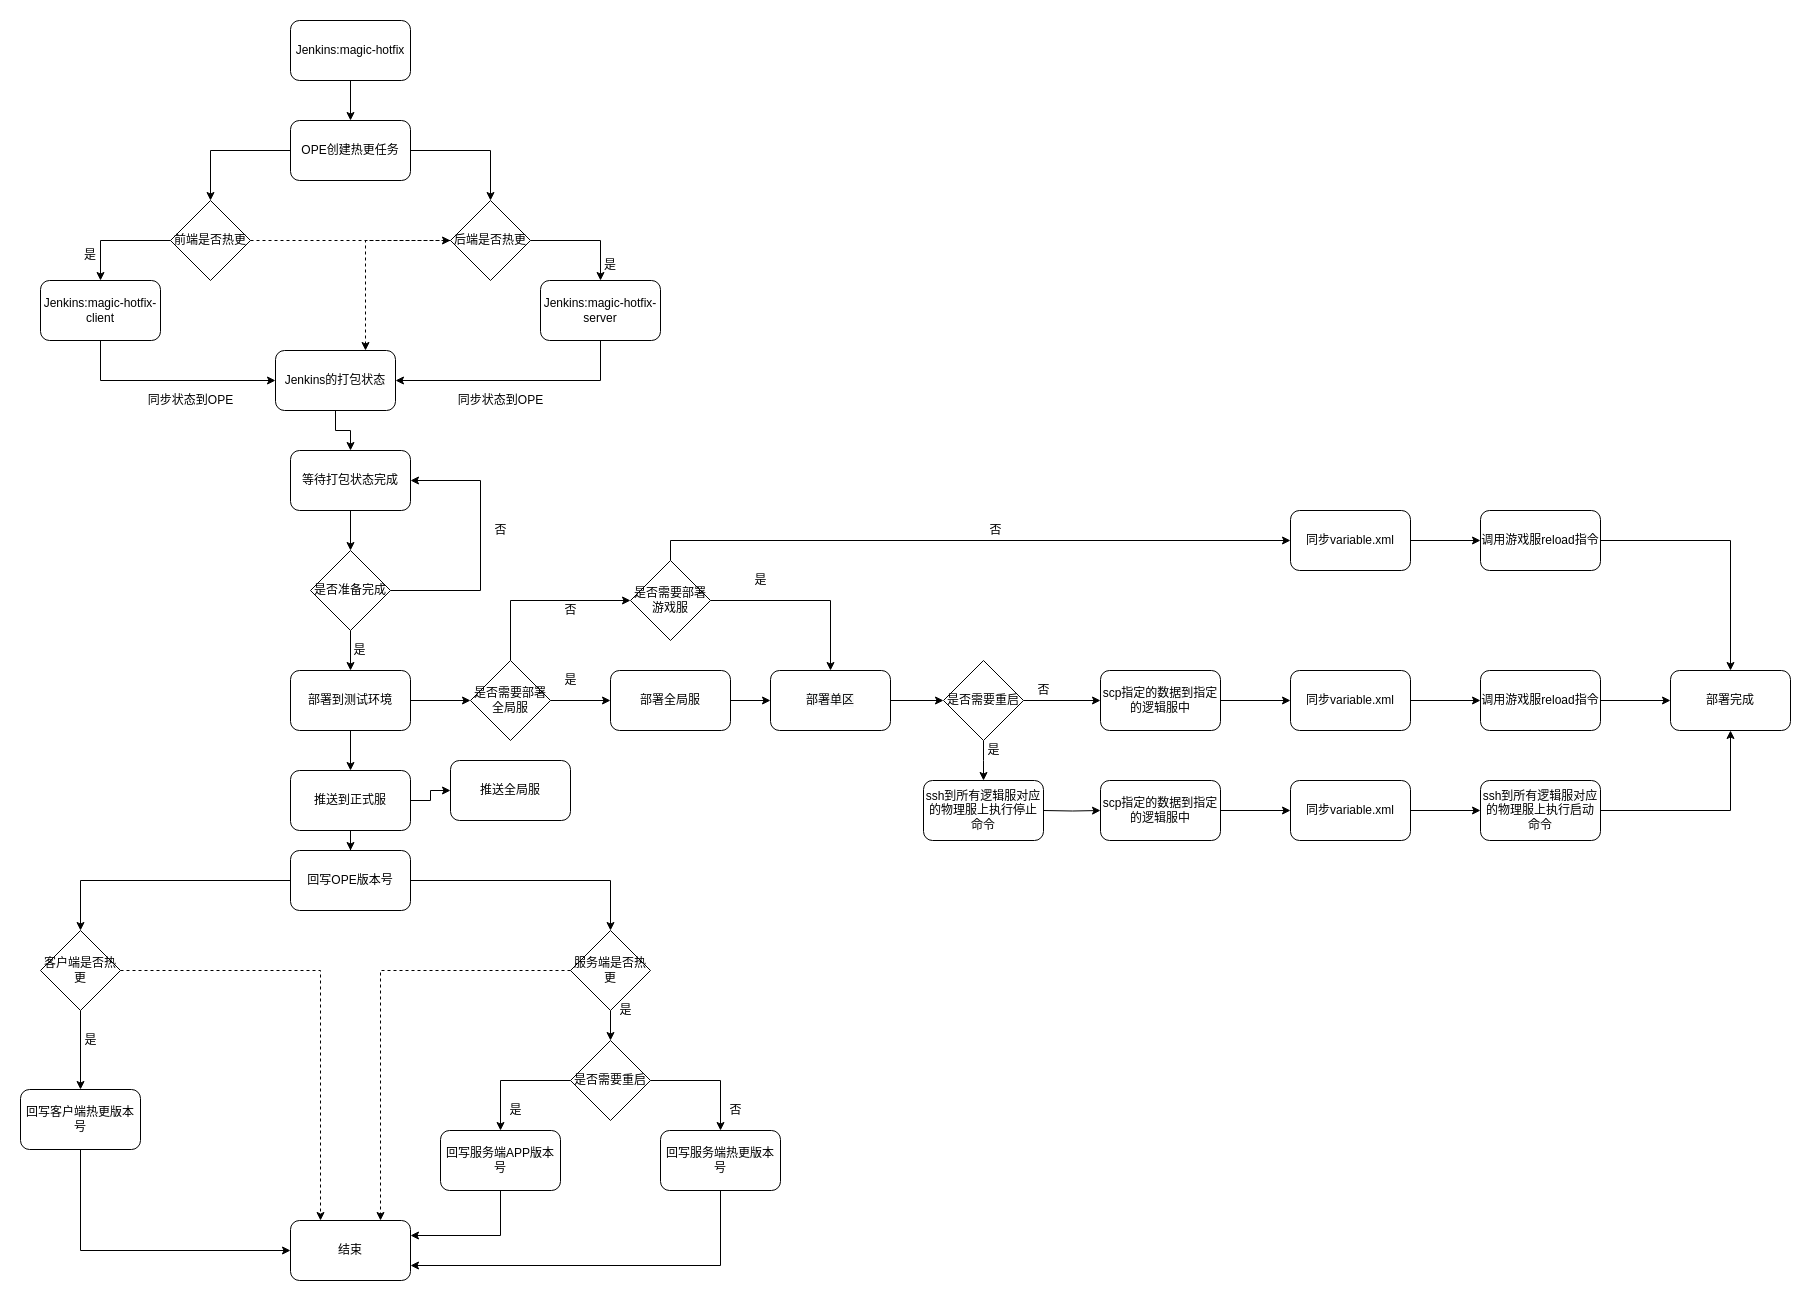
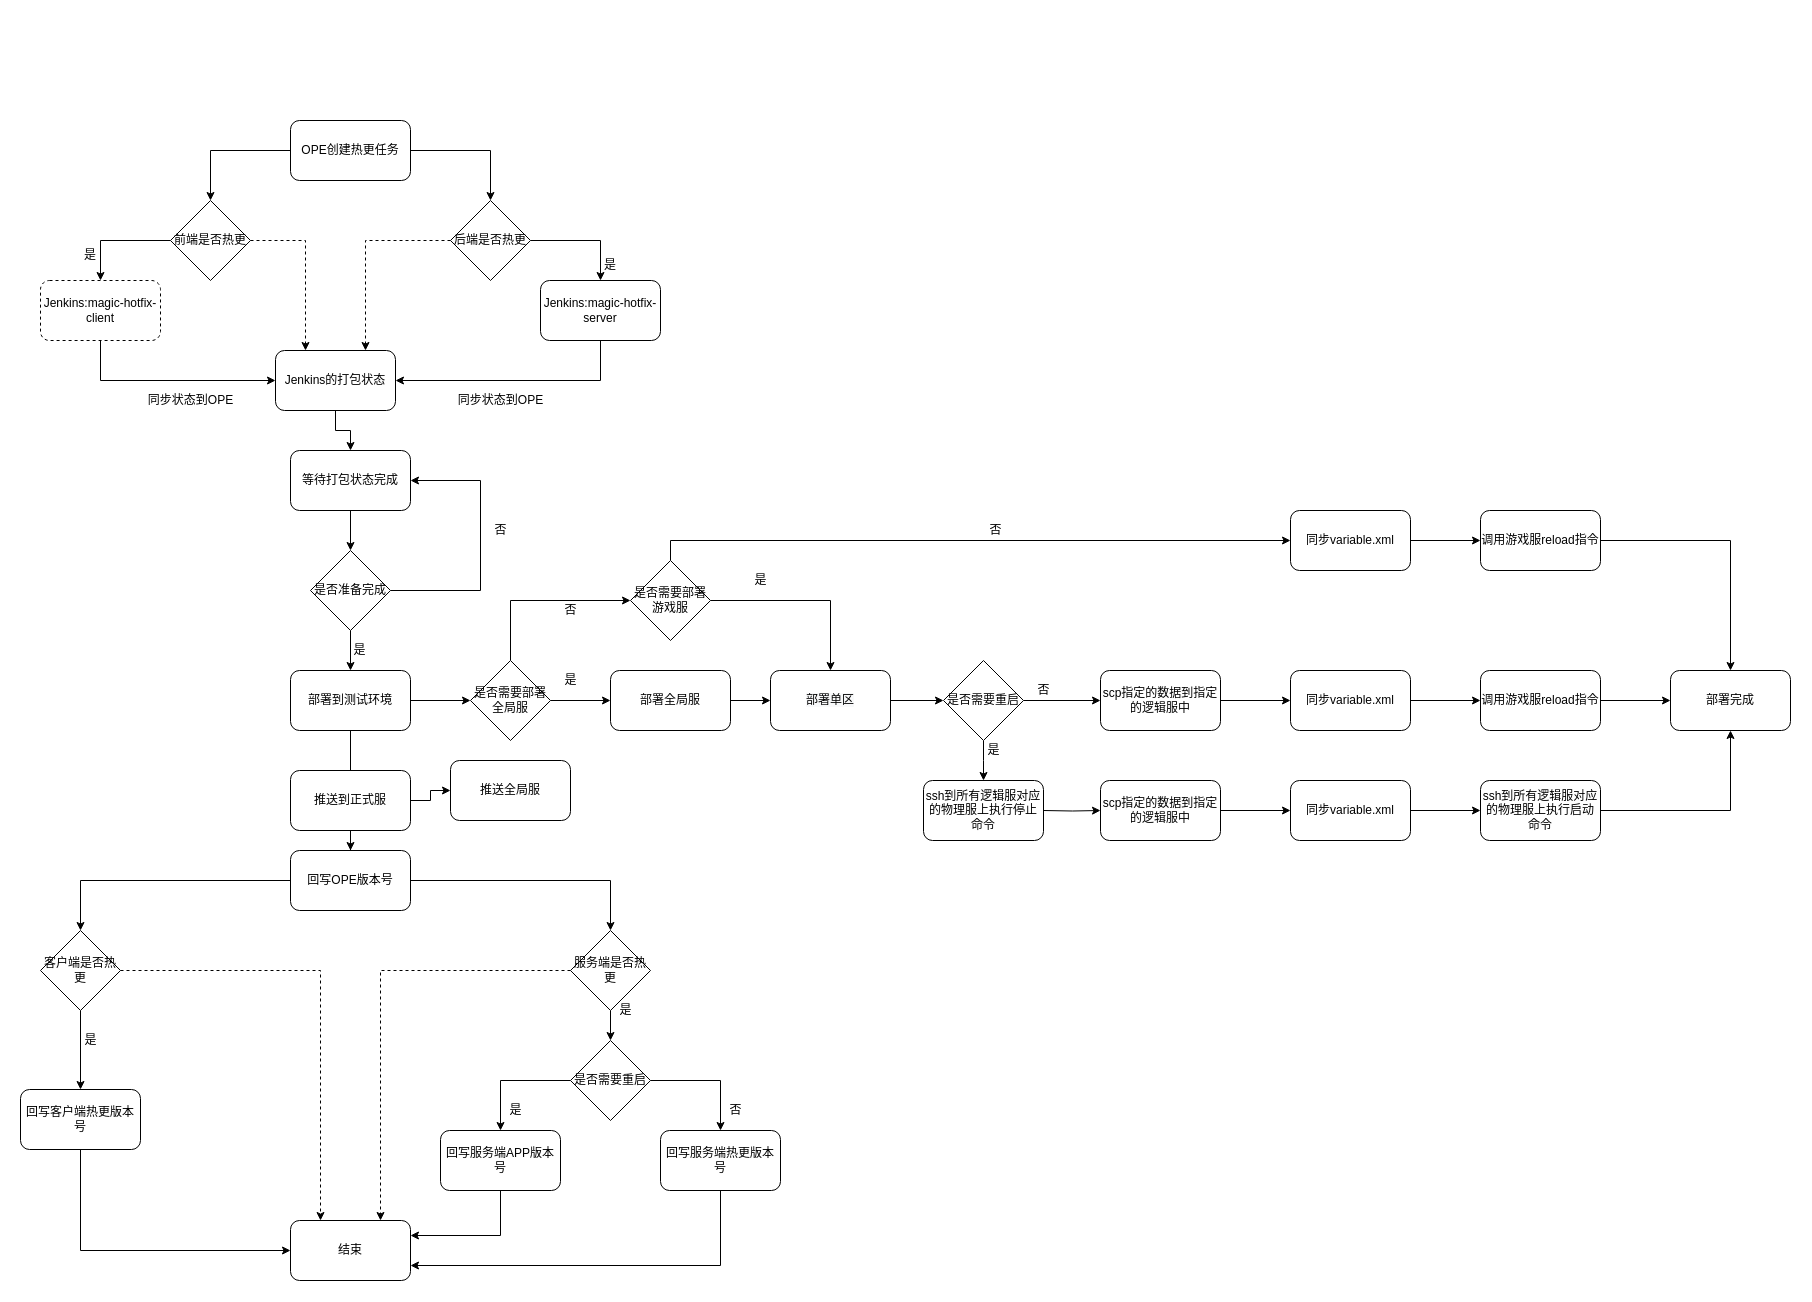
- <mxCell id="22" value="Jenkins:magic-hotfix" style="rounded=1;whiteSpace=wrap;html=1;" parent="1" vertex="1"><mxGeometry x="290" y="20" width="120" height="60" as="geometry" /></mxCell>
- <mxCell id="21" style="edgeStyle=orthogonalEdgeStyle;rounded=0;orthogonalLoop=1;jettySize=auto;html=1;exitX=0.5;exitY=1;exitDx=0;exitDy=0;" parent="1" source="22" target="4" edge="1"><mxGeometry relative="1" as="geometry" /></mxCell>
- <mxCell id="6" style="edgeStyle=orthogonalEdgeStyle;rounded=0;orthogonalLoop=1;jettySize=auto;html=1;exitX=1;exitY=0.5;exitDx=0;exitDy=0;dashed=1;" parent="1" source="7" target="13" edge="1"><mxGeometry relative="1" as="geometry" /></mxCell>
+ <mxCell id="6" style="edgeStyle=orthogonalEdgeStyle;rounded=0;orthogonalLoop=1;jettySize=auto;html=1;exitX=1;exitY=0.5;exitDx=0;exitDy=0;entryX=0.25;entryY=0;entryDx=0;entryDy=0;dashed=1;" parent="1" source="7" target="18" edge="1"><mxGeometry relative="1" as="geometry" /></mxCell>
- <mxCell id="10" value="Jenkins:magic-hotfix-client" style="rounded=1;whiteSpace=wrap;html=1;" parent="1" vertex="1"><mxGeometry x="40" y="280" width="120" height="60" as="geometry" /></mxCell>
+ <mxCell id="10" value="Jenkins:magic-hotfix-client" style="rounded=1;whiteSpace=wrap;html=1;dashed=1;" parent="1" vertex="1"><mxGeometry x="40" y="280" width="120" height="60" as="geometry" /></mxCell>
- <mxCell id="26" style="edgeStyle=orthogonalEdgeStyle;rounded=0;orthogonalLoop=1;jettySize=auto;html=1;exitX=0.5;exitY=1;exitDx=0;exitDy=0;" parent="1" source="28" target="32" edge="1"><mxGeometry relative="1" as="geometry" /></mxCell>
+ <mxCell id="26" style="edgeStyle=orthogonalEdgeStyle;rounded=0;orthogonalLoop=1;jettySize=auto;html=1;exitX=0.5;exitY=1;exitDx=0;exitDy=0;endArrow=none;" parent="1" source="28" target="32" edge="1"><mxGeometry relative="1" as="geometry" /></mxCell>
